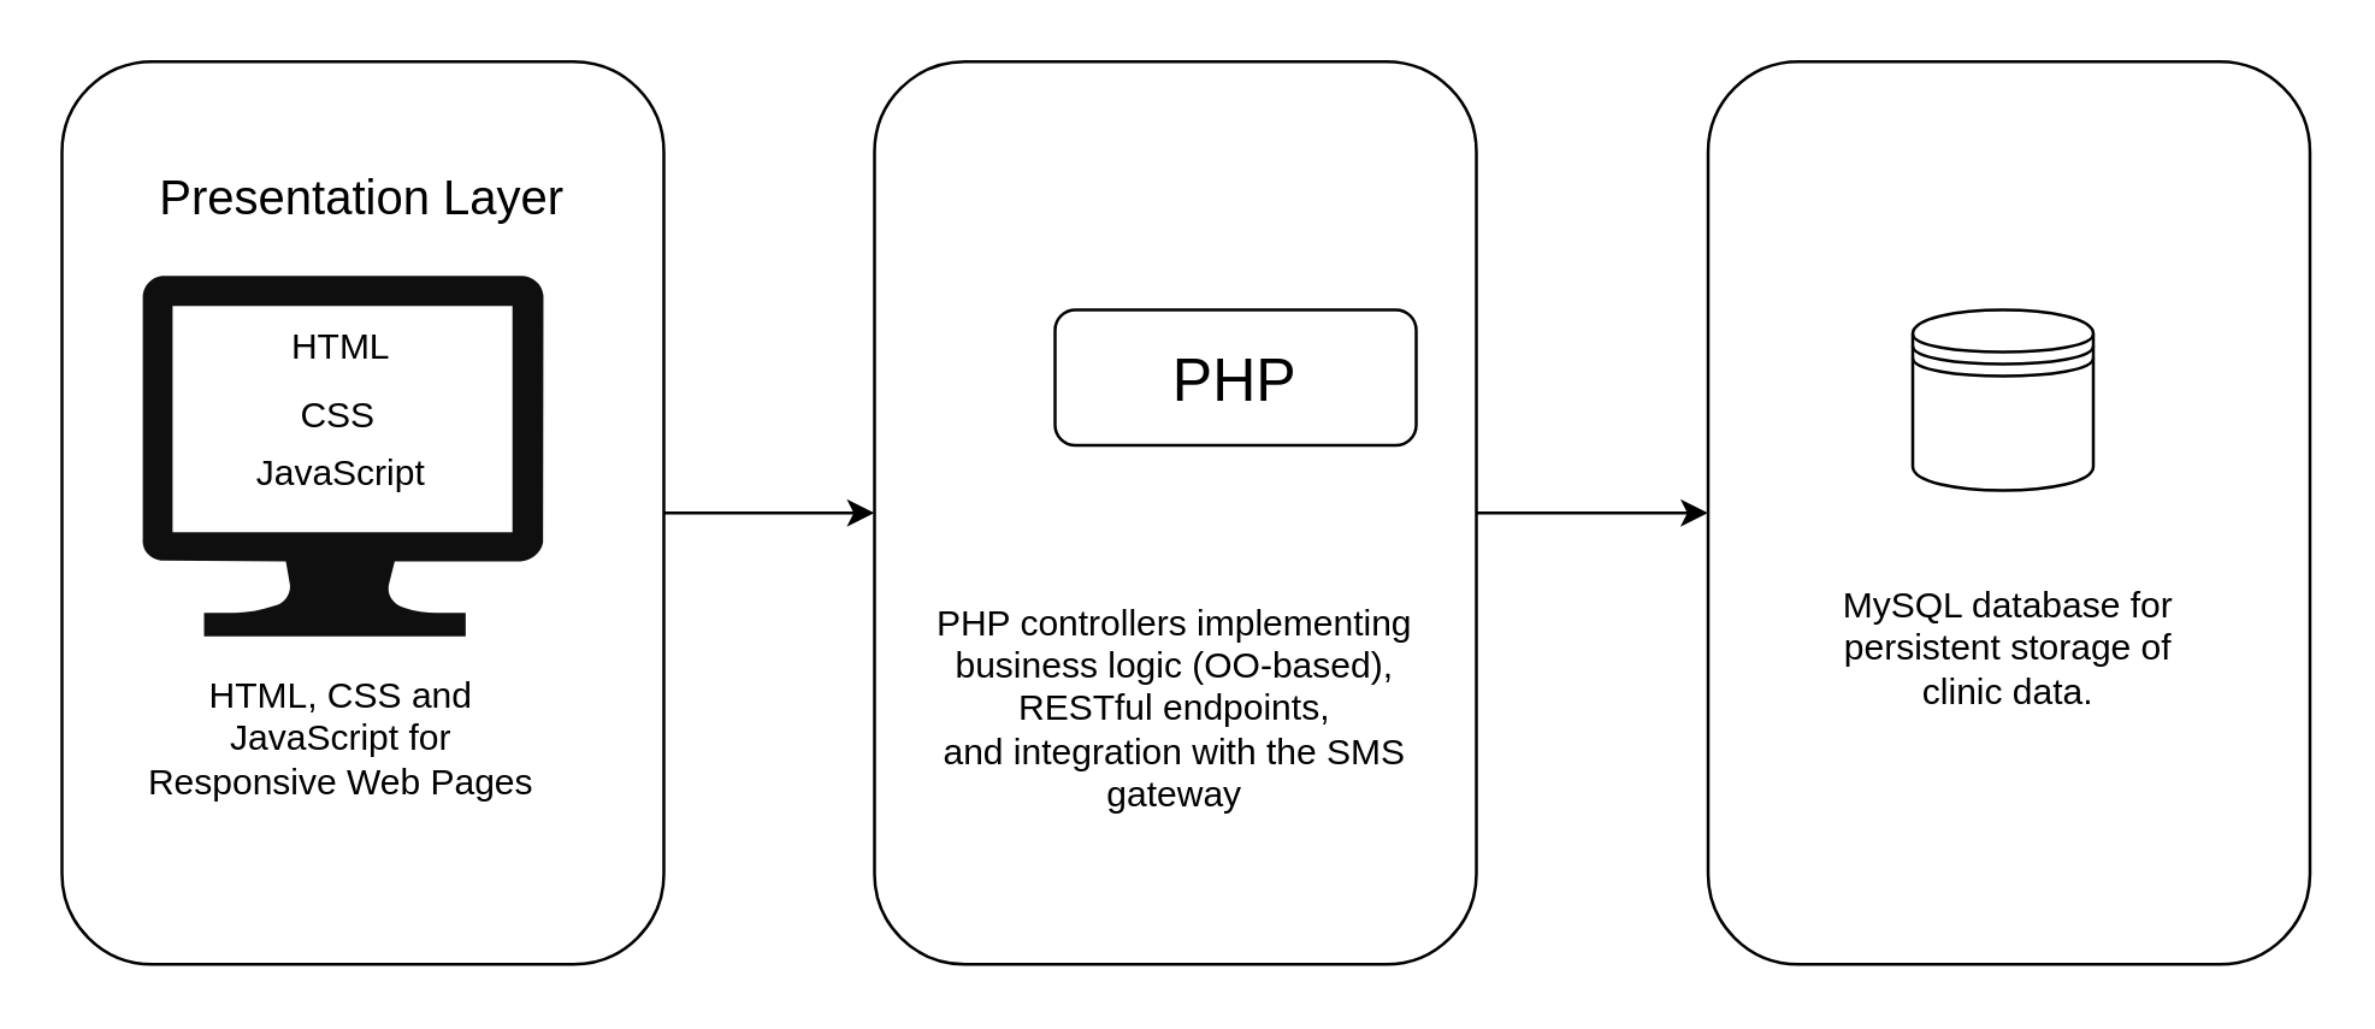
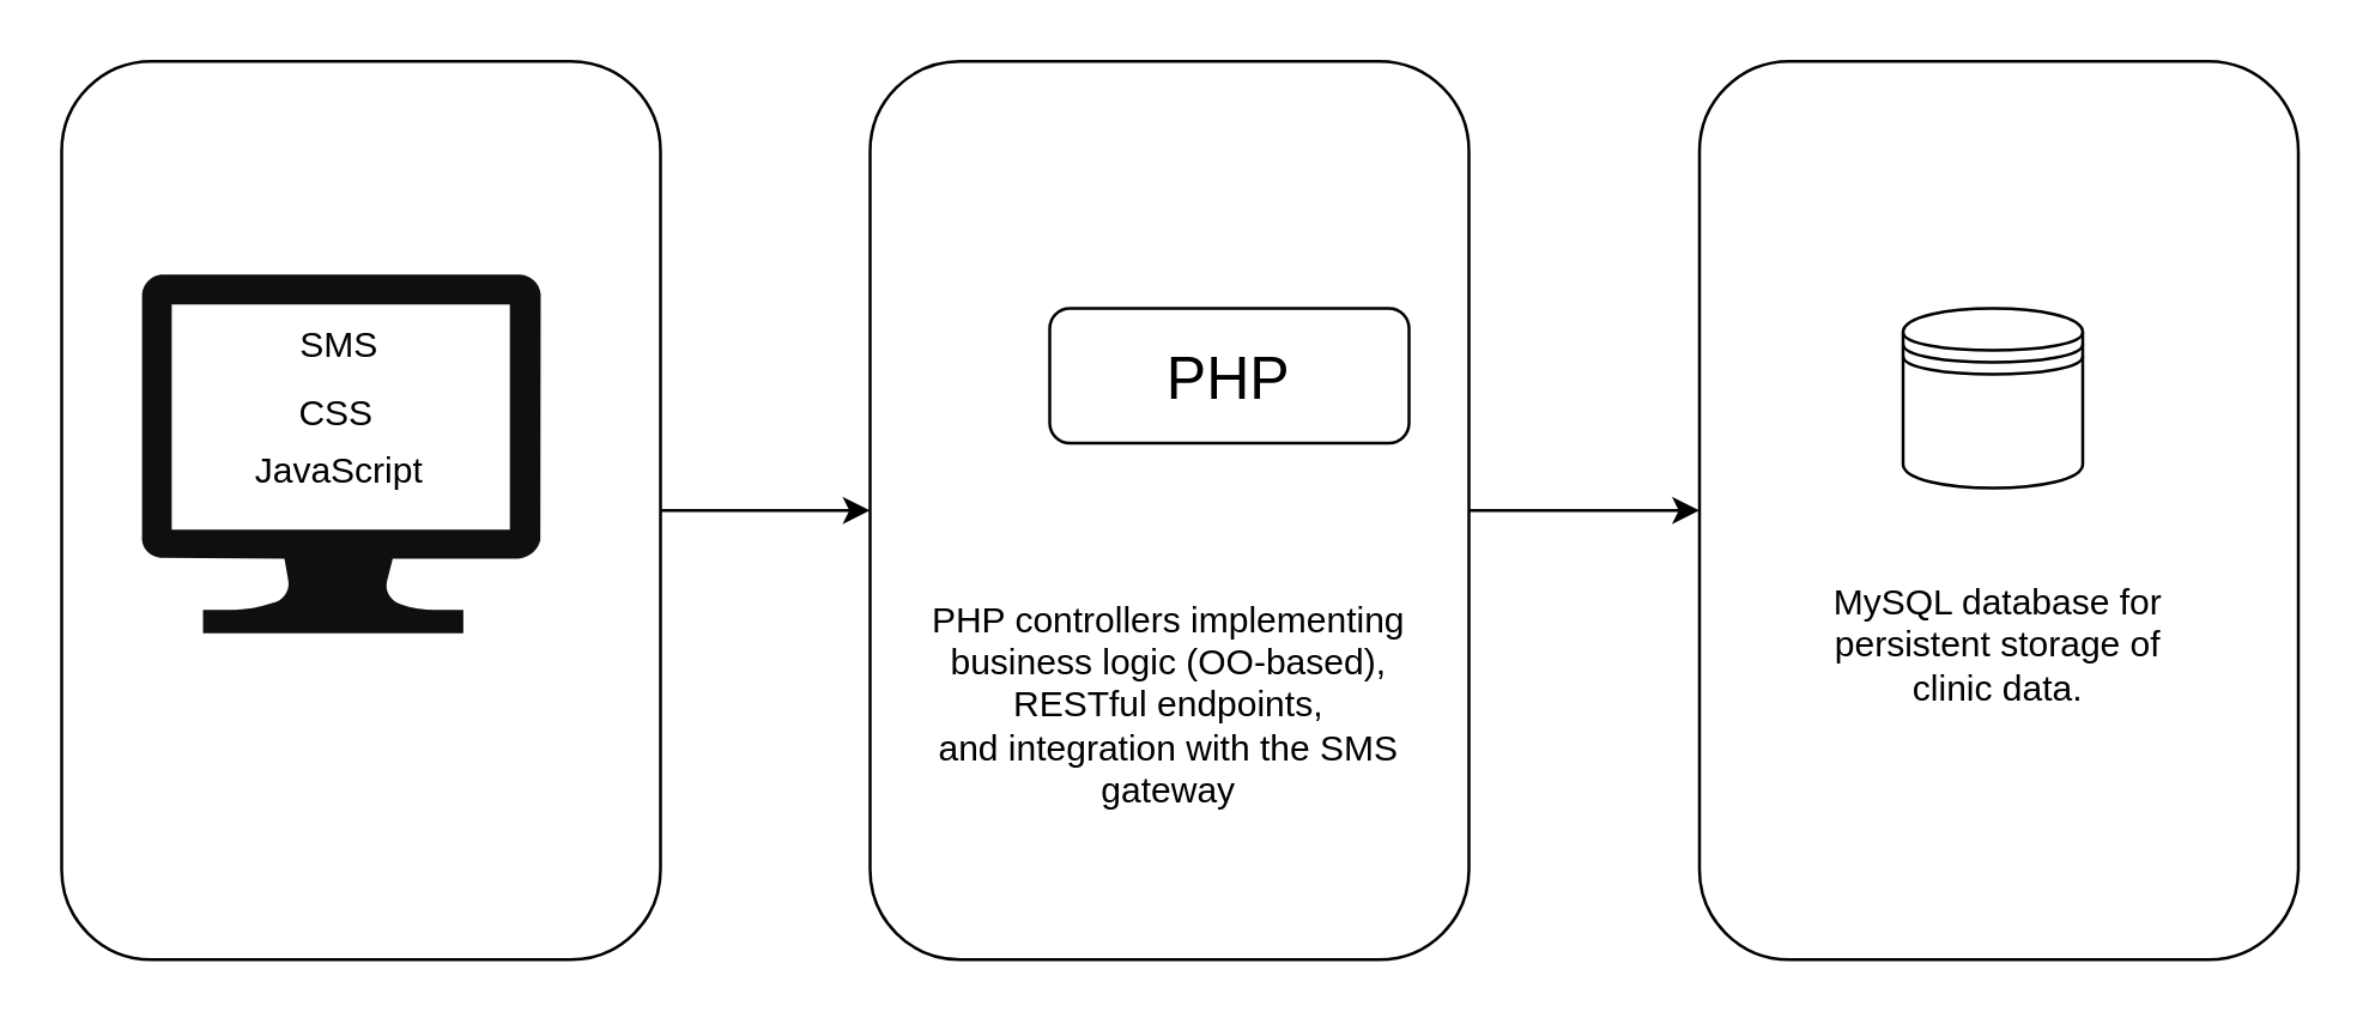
- <mxCell id="16" value="&lt;font style=&quot;font-size: 16px;&quot;&gt;Presentation Layer&lt;/font&gt;" style="text;strokeColor=none;align=center;fillColor=none;html=1;verticalAlign=middle;whiteSpace=wrap;rounded=0;" vertex="1" parent="1"><mxGeometry x="25" y="50" width="190" height="30" as="geometry" /></mxCell>
- <mxCell id="5" value="HTML" style="text;strokeColor=none;align=center;fillColor=none;html=1;verticalAlign=middle;whiteSpace=wrap;rounded=0;" vertex="1" parent="1"><mxGeometry x="83.32" y="100" width="60" height="30" as="geometry" /></mxCell>
+ <mxCell id="5" value="SMS" style="text;strokeColor=none;align=center;fillColor=none;html=1;verticalAlign=middle;whiteSpace=wrap;rounded=0;" vertex="1" parent="1"><mxGeometry x="83.32" y="100" width="60" height="30" as="geometry" /></mxCell>
- <mxCell id="8" value="HTML, CSS and JavaScript for Responsive Web Pages" style="text;strokeColor=none;align=center;fillColor=none;html=1;verticalAlign=middle;whiteSpace=wrap;rounded=0;" vertex="1" parent="1"><mxGeometry x="43.33" y="230" width="140" height="30" as="geometry" /></mxCell>
